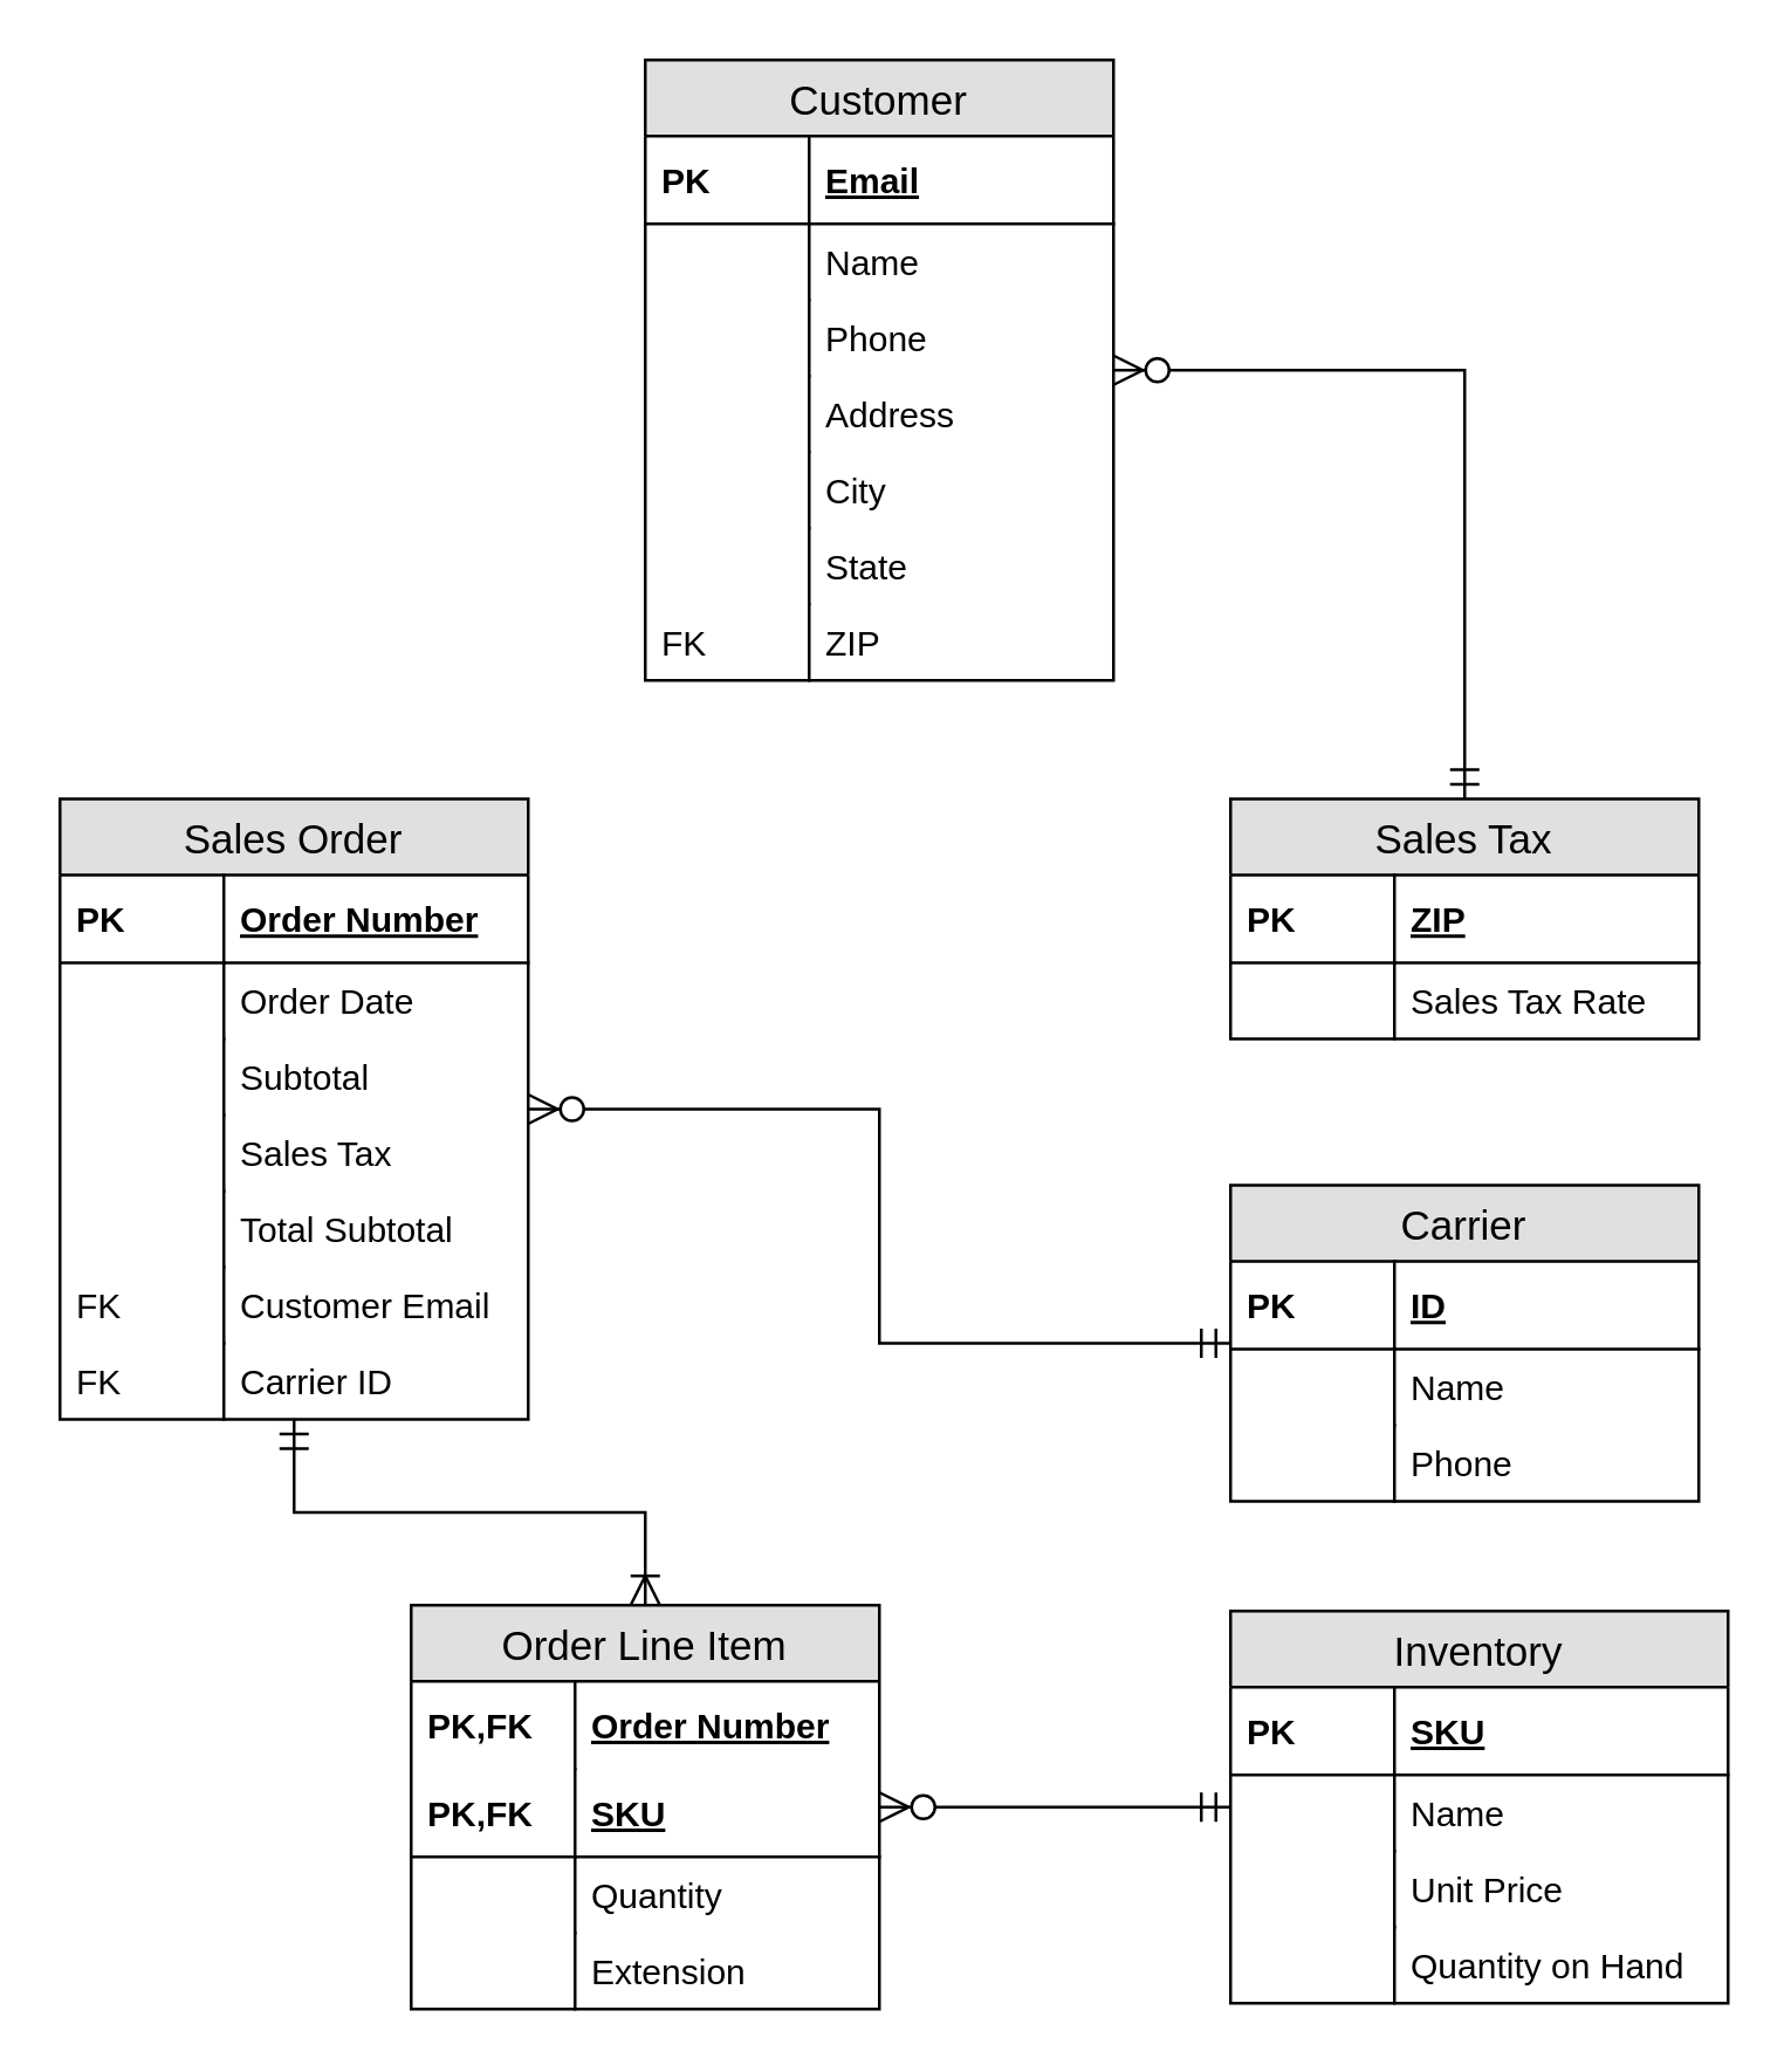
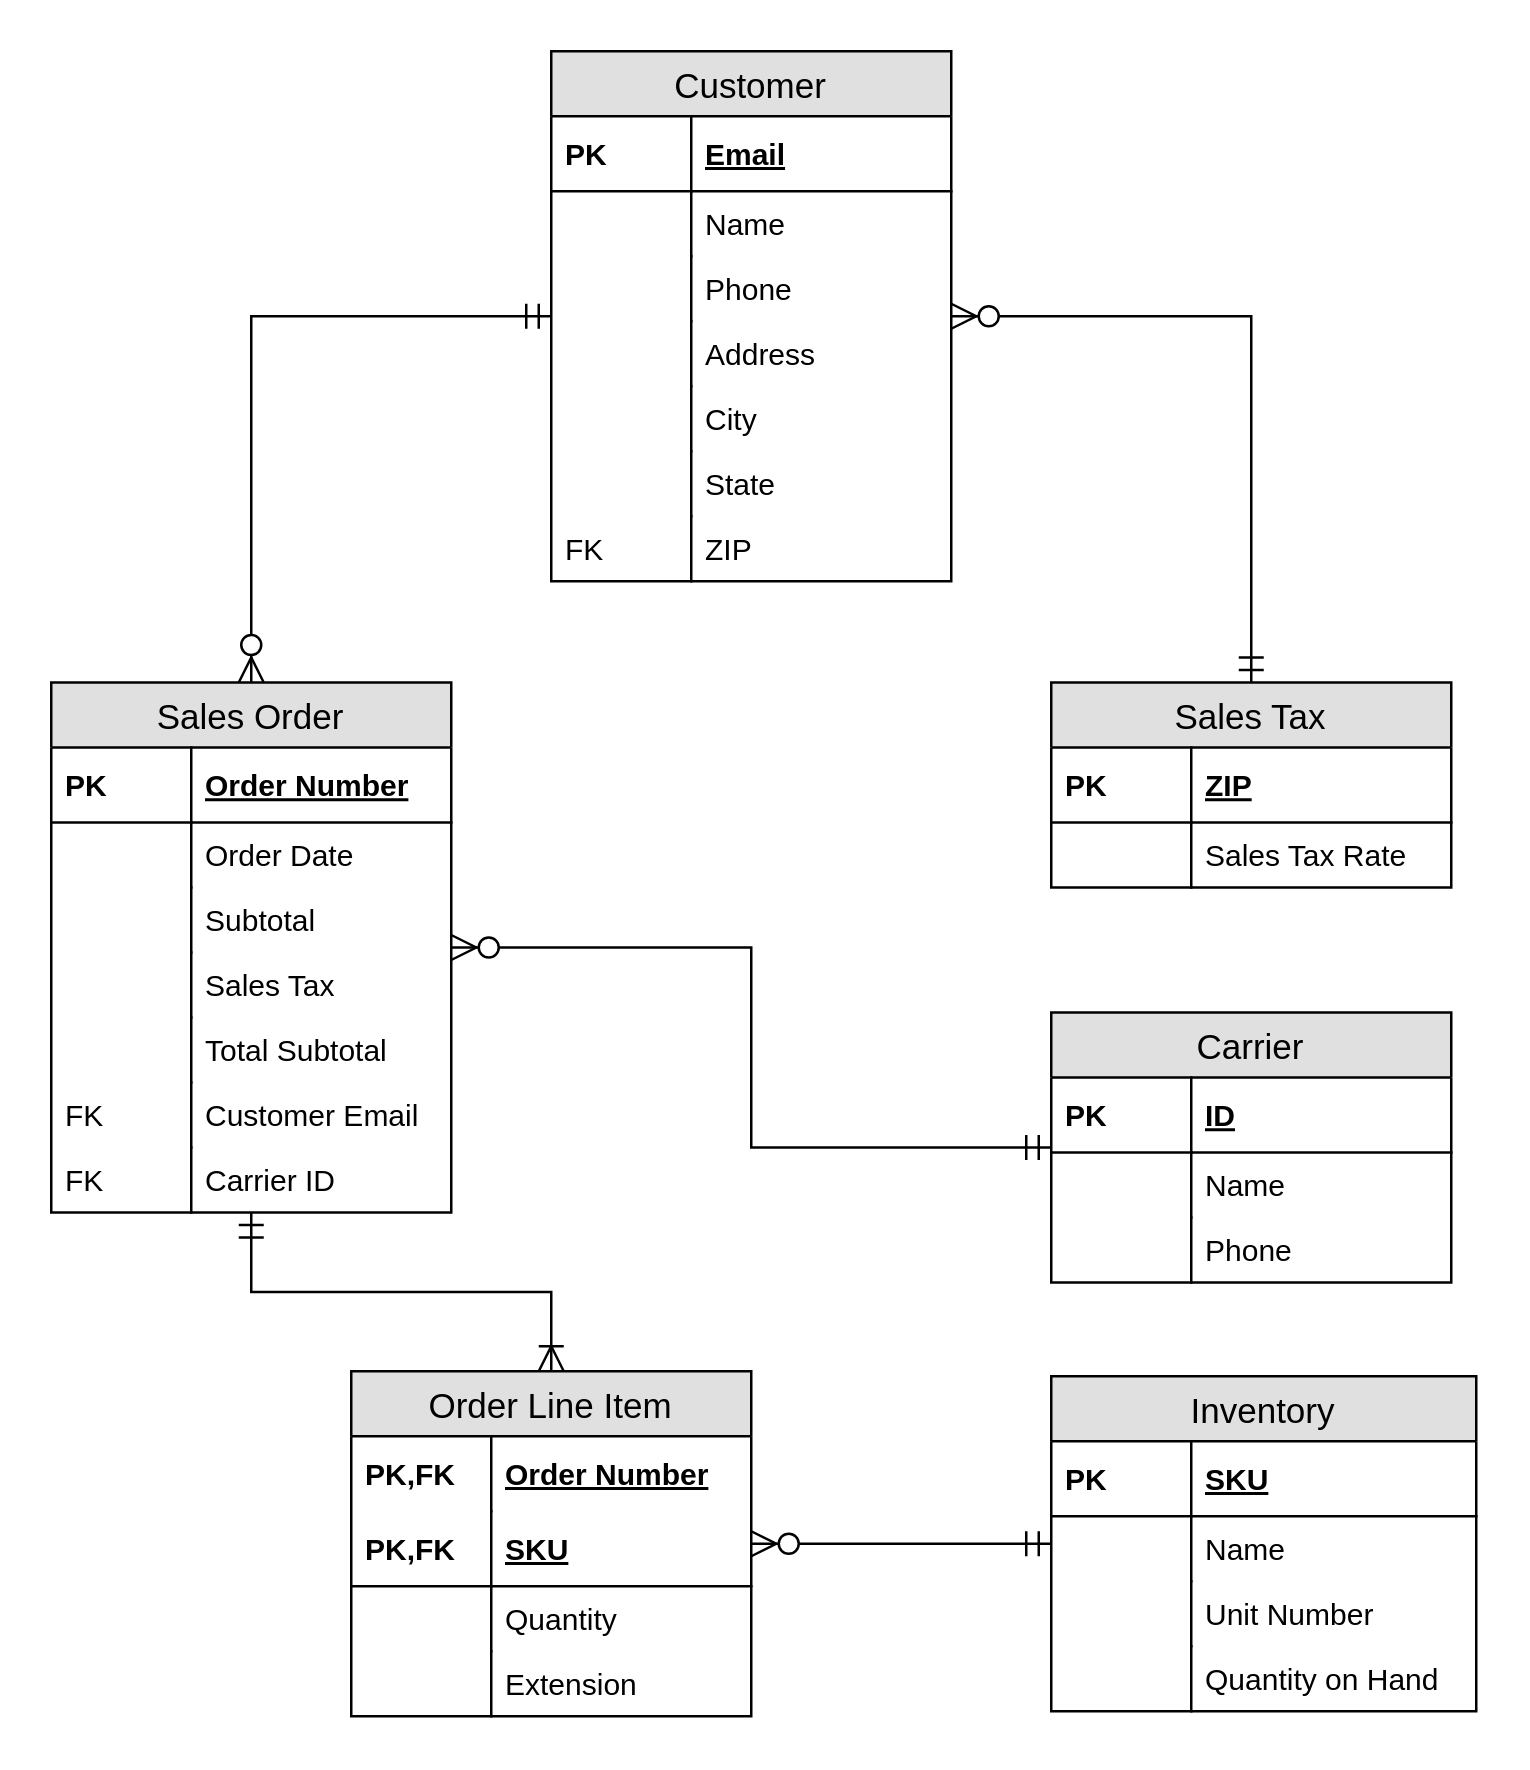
+ <mxCell id="2" style="edgeStyle=orthogonalEdgeStyle;rounded=0;orthogonalLoop=1;jettySize=auto;html=1;endSize=8;startSize=8;startArrow=ERmandOne;startFill=0;endArrow=ERzeroToMany;endFill=1;" parent="1" source="3" target="42" edge="1"><mxGeometry relative="1" as="geometry"><mxPoint x="100" y="261.5" as="targetPoint" /><Array as="points"><mxPoint x="100" y="126" /></Array></mxGeometry></mxCell>
- <mxCell id="38" value="Unit Price" style="shape=partialRectangle;top=0;left=0;right=0;bottom=0;align=left;verticalAlign=top;fillColor=none;spacingLeft=60;spacingRight=4;overflow=hidden;rotatable=0;points=[[0,0.5],[1,0.5]];portConstraint=eastwest;dropTarget=0;fontSize=12;" parent="33" vertex="1"><mxGeometry y="82" width="170" height="26" as="geometry" /></mxCell>
+ <mxCell id="38" value="Unit Number" style="shape=partialRectangle;top=0;left=0;right=0;bottom=0;align=left;verticalAlign=top;fillColor=none;spacingLeft=60;spacingRight=4;overflow=hidden;rotatable=0;points=[[0,0.5],[1,0.5]];portConstraint=eastwest;dropTarget=0;fontSize=12;" parent="33" vertex="1"><mxGeometry y="82" width="170" height="26" as="geometry" /></mxCell>
